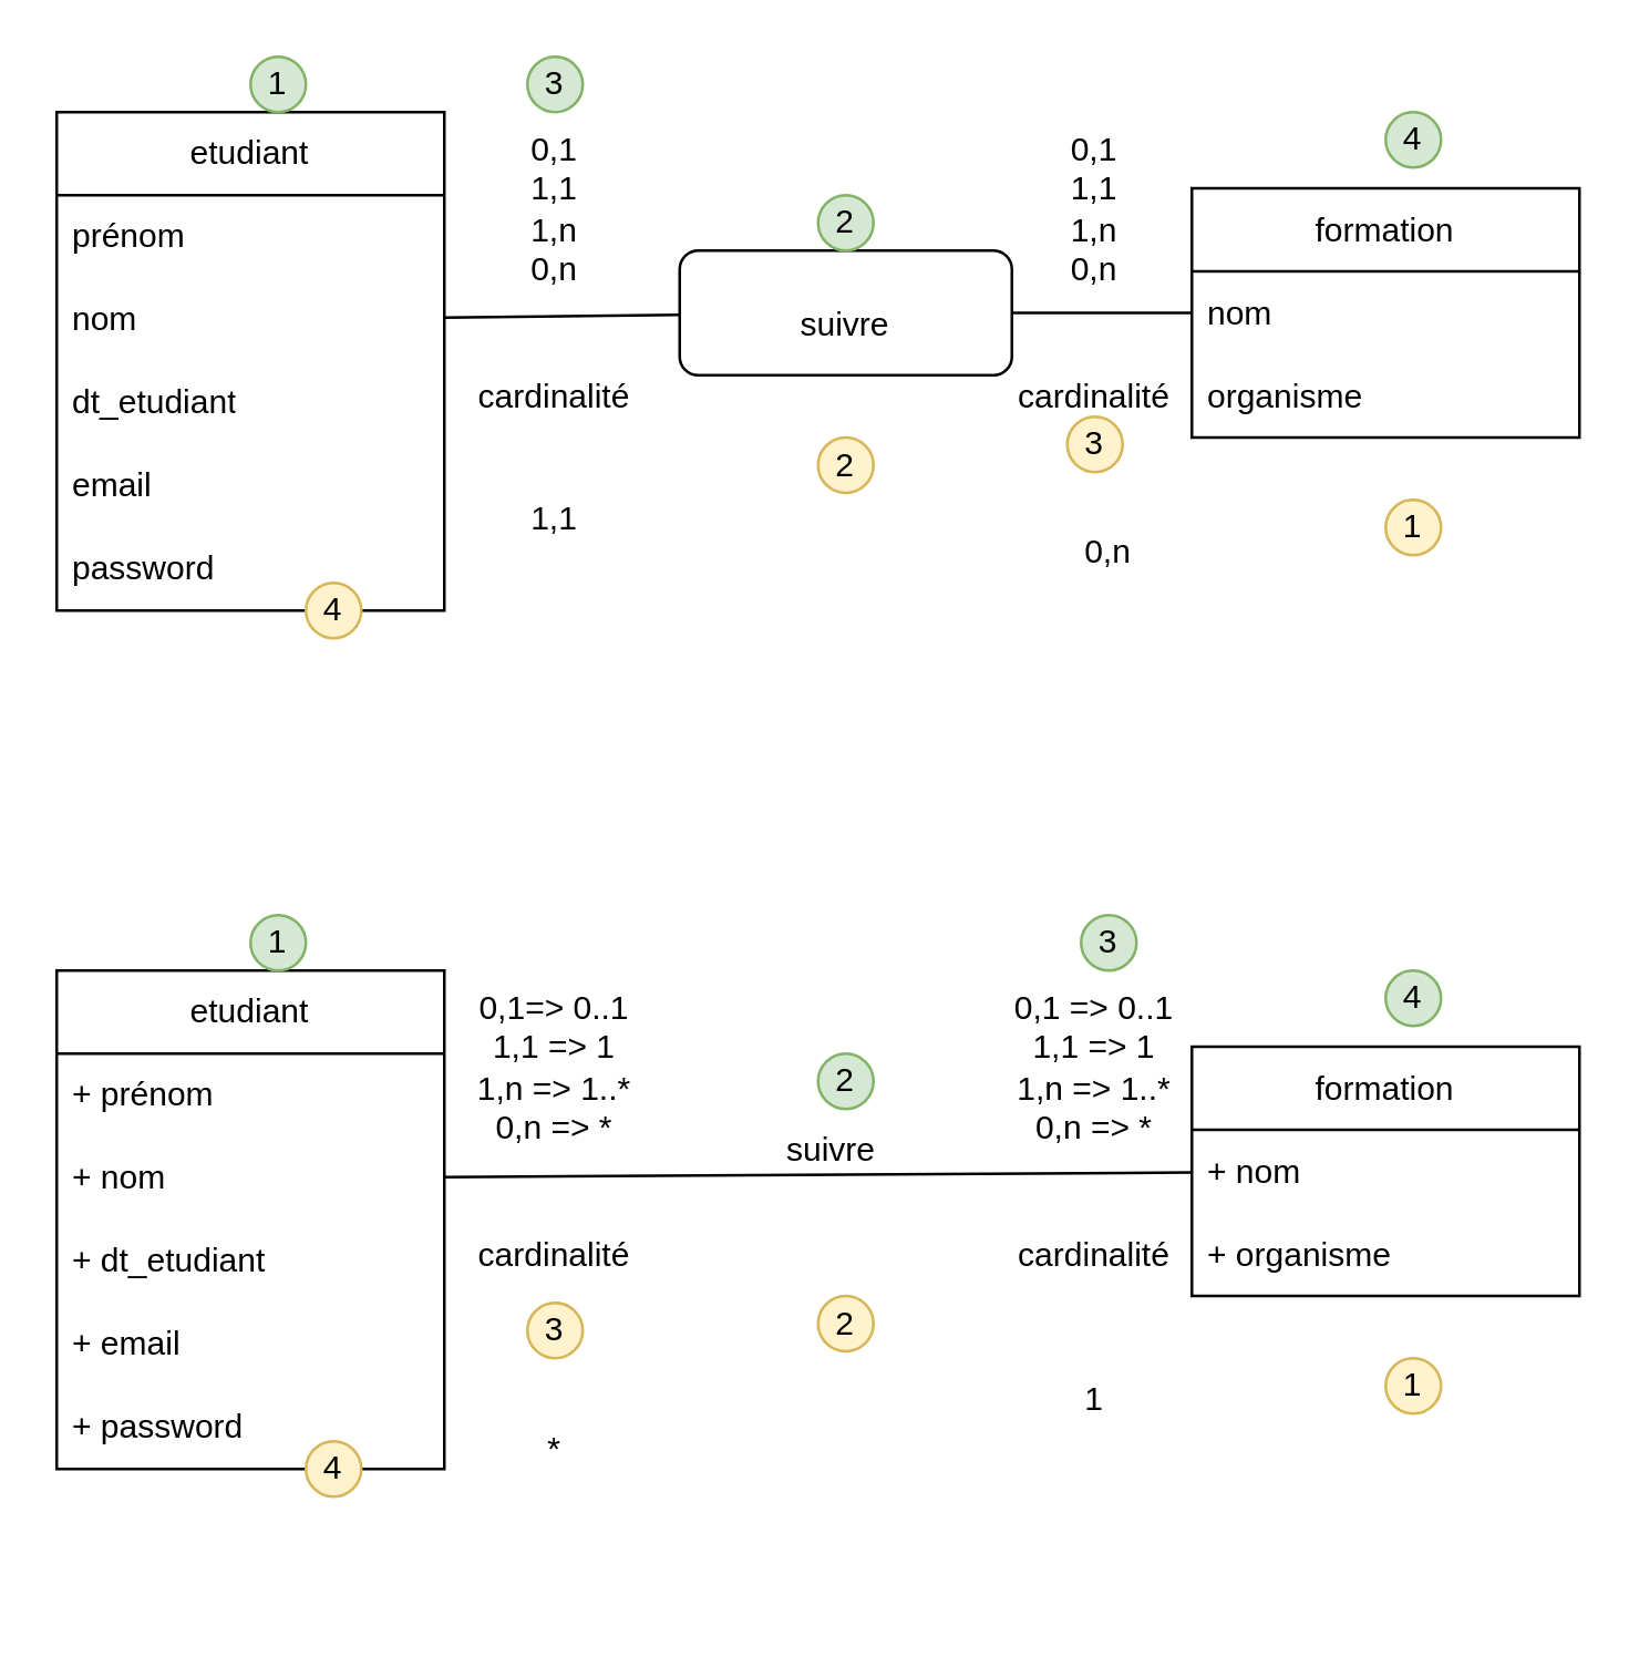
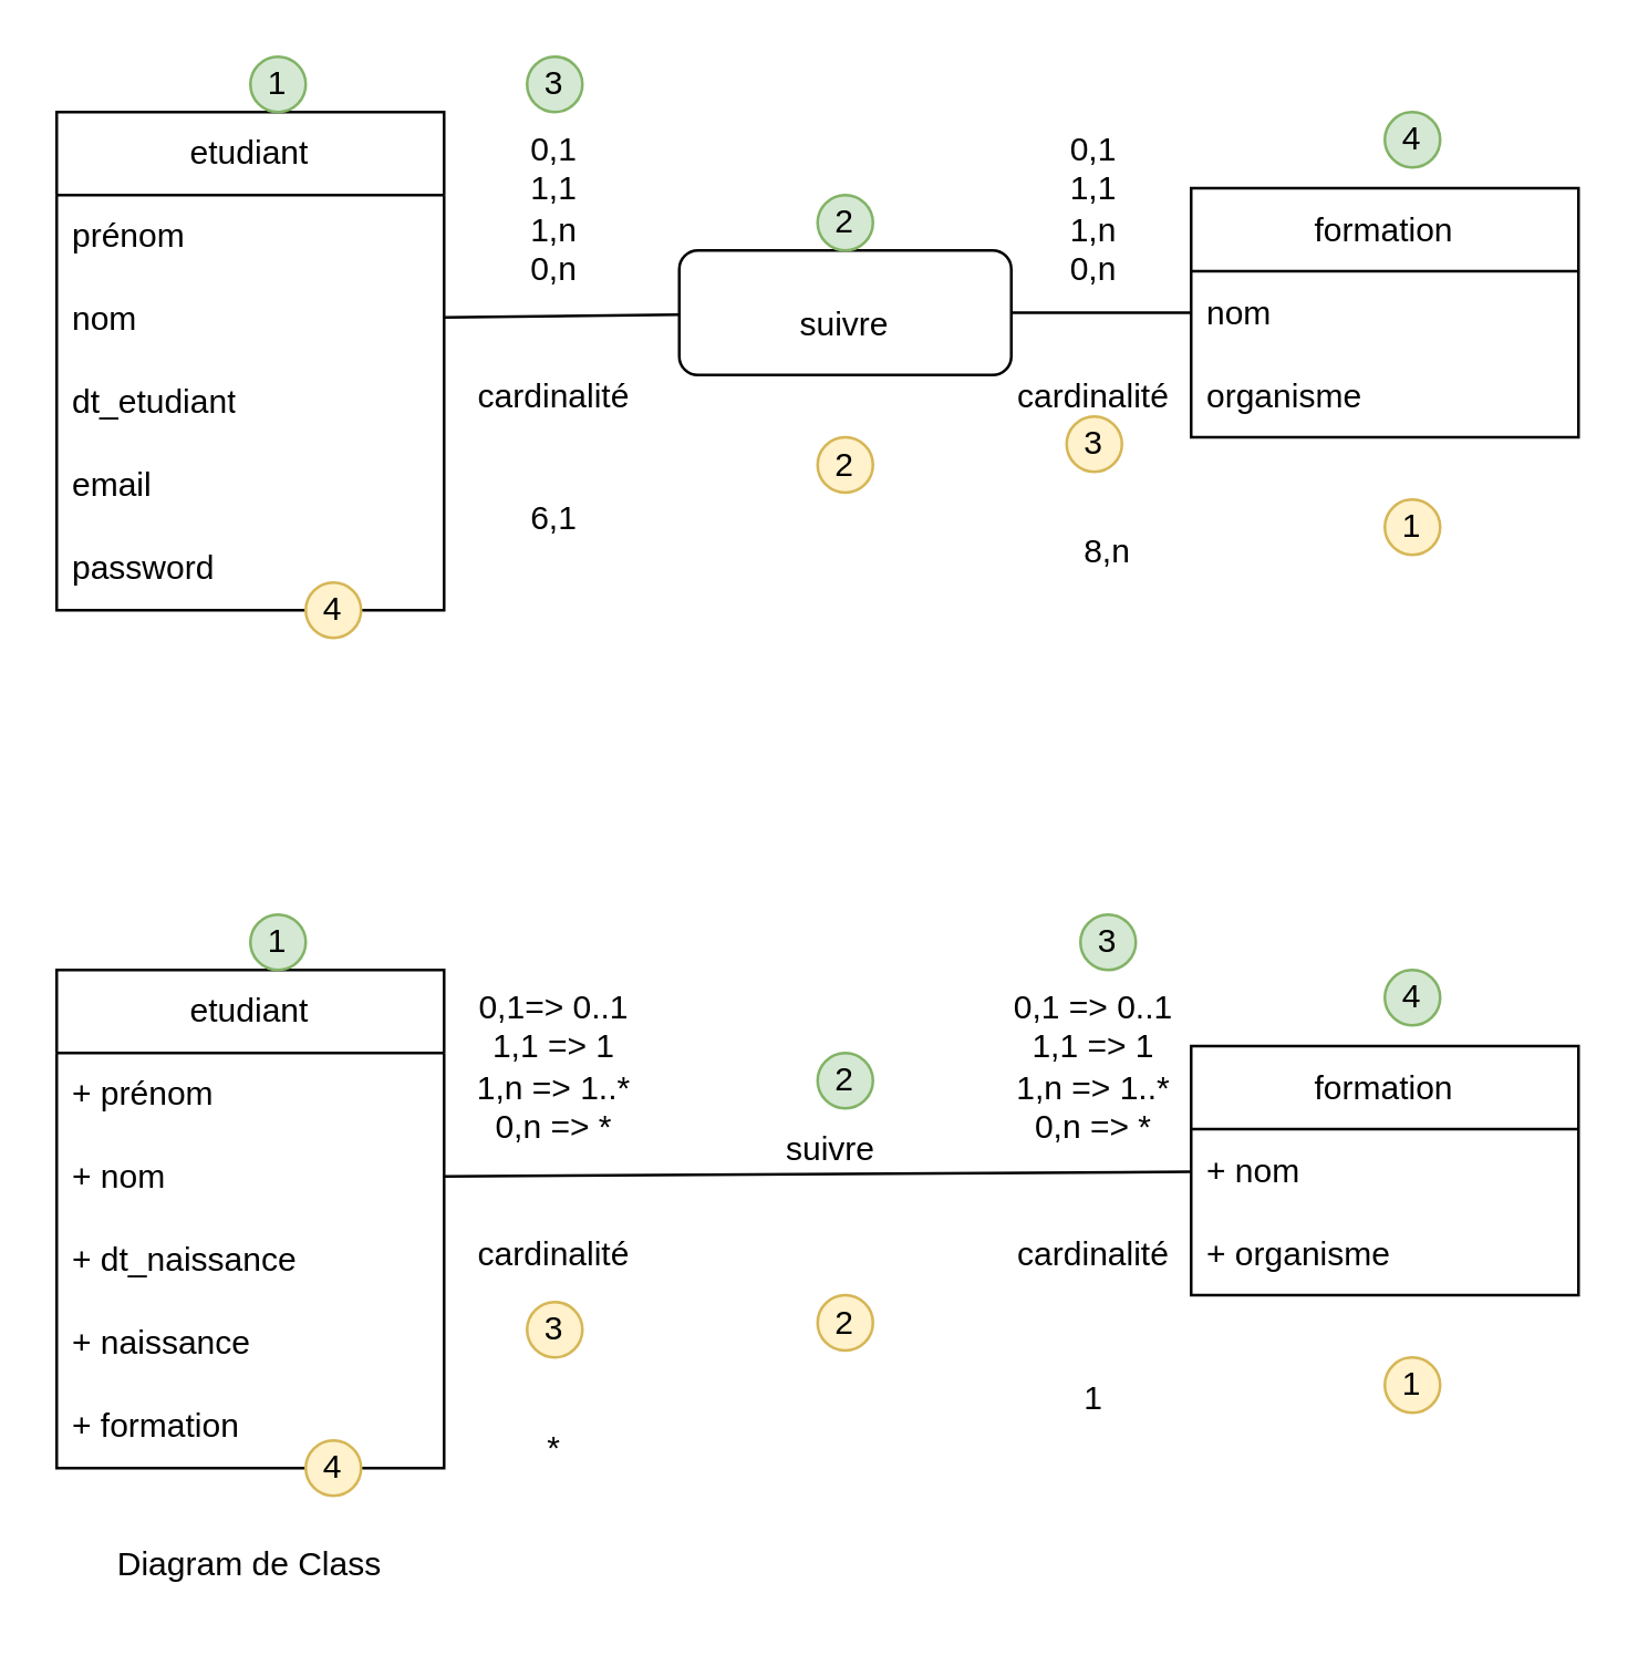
- <mxCell id="49" value="1,1" style="text;html=1;strokeColor=none;fillColor=none;align=center;verticalAlign=middle;whiteSpace=wrap;rounded=0;fontSize=12;fontColor=#000000;" vertex="1" parent="1"><mxGeometry x="170" y="152" width="60" height="70" as="geometry" /></mxCell>
+ <mxCell id="49" value="6,1" style="text;html=1;strokeColor=none;fillColor=none;align=center;verticalAlign=middle;whiteSpace=wrap;rounded=0;fontSize=12;fontColor=#000000;" vertex="1" parent="1"><mxGeometry x="170" y="152" width="60" height="70" as="geometry" /></mxCell>
- <mxCell id="50" value="0,n" style="text;html=1;strokeColor=none;fillColor=none;align=center;verticalAlign=middle;whiteSpace=wrap;rounded=0;fontSize=12;fontColor=#000000;" vertex="1" parent="1"><mxGeometry x="370" y="164" width="60" height="70" as="geometry" /></mxCell>
+ <mxCell id="50" value="8,n" style="text;html=1;strokeColor=none;fillColor=none;align=center;verticalAlign=middle;whiteSpace=wrap;rounded=0;fontSize=12;fontColor=#000000;" vertex="1" parent="1"><mxGeometry x="370" y="164" width="60" height="70" as="geometry" /></mxCell>
- <mxCell id="29" value="+ dt_etudiant" style="text;strokeColor=none;fillColor=none;align=left;verticalAlign=middle;spacingLeft=4;spacingRight=4;overflow=hidden;points=[[0,0.5],[1,0.5]];portConstraint=eastwest;rotatable=0;whiteSpace=wrap;html=1;" vertex="1" parent="26"><mxGeometry y="90" width="140" height="30" as="geometry" /></mxCell>
+ <mxCell id="29" value="+ dt_naissance" style="text;strokeColor=none;fillColor=none;align=left;verticalAlign=middle;spacingLeft=4;spacingRight=4;overflow=hidden;points=[[0,0.5],[1,0.5]];portConstraint=eastwest;rotatable=0;whiteSpace=wrap;html=1;" vertex="1" parent="26"><mxGeometry y="90" width="140" height="30" as="geometry" /></mxCell>
- <mxCell id="30" value="+ email" style="text;strokeColor=none;fillColor=none;align=left;verticalAlign=middle;spacingLeft=4;spacingRight=4;overflow=hidden;points=[[0,0.5],[1,0.5]];portConstraint=eastwest;rotatable=0;whiteSpace=wrap;html=1;" vertex="1" parent="26"><mxGeometry y="120" width="140" height="30" as="geometry" /></mxCell>
+ <mxCell id="30" value="+ naissance" style="text;strokeColor=none;fillColor=none;align=left;verticalAlign=middle;spacingLeft=4;spacingRight=4;overflow=hidden;points=[[0,0.5],[1,0.5]];portConstraint=eastwest;rotatable=0;whiteSpace=wrap;html=1;" vertex="1" parent="26"><mxGeometry y="120" width="140" height="30" as="geometry" /></mxCell>
- <mxCell id="31" value="+ password" style="text;strokeColor=none;fillColor=none;align=left;verticalAlign=middle;spacingLeft=4;spacingRight=4;overflow=hidden;points=[[0,0.5],[1,0.5]];portConstraint=eastwest;rotatable=0;whiteSpace=wrap;html=1;" vertex="1" parent="26"><mxGeometry y="150" width="140" height="30" as="geometry" /></mxCell>
+ <mxCell id="31" value="+ formation" style="text;strokeColor=none;fillColor=none;align=left;verticalAlign=middle;spacingLeft=4;spacingRight=4;overflow=hidden;points=[[0,0.5],[1,0.5]];portConstraint=eastwest;rotatable=0;whiteSpace=wrap;html=1;" vertex="1" parent="26"><mxGeometry y="150" width="140" height="30" as="geometry" /></mxCell>
+ <mxCell id="53" value="Diagram de Class" style="text;html=1;strokeColor=none;fillColor=none;align=center;verticalAlign=middle;whiteSpace=wrap;rounded=0;fontSize=12;fontColor=#000000;" vertex="1" parent="1"><mxGeometry x="20" y="550" width="140" height="30" as="geometry" /></mxCell>
